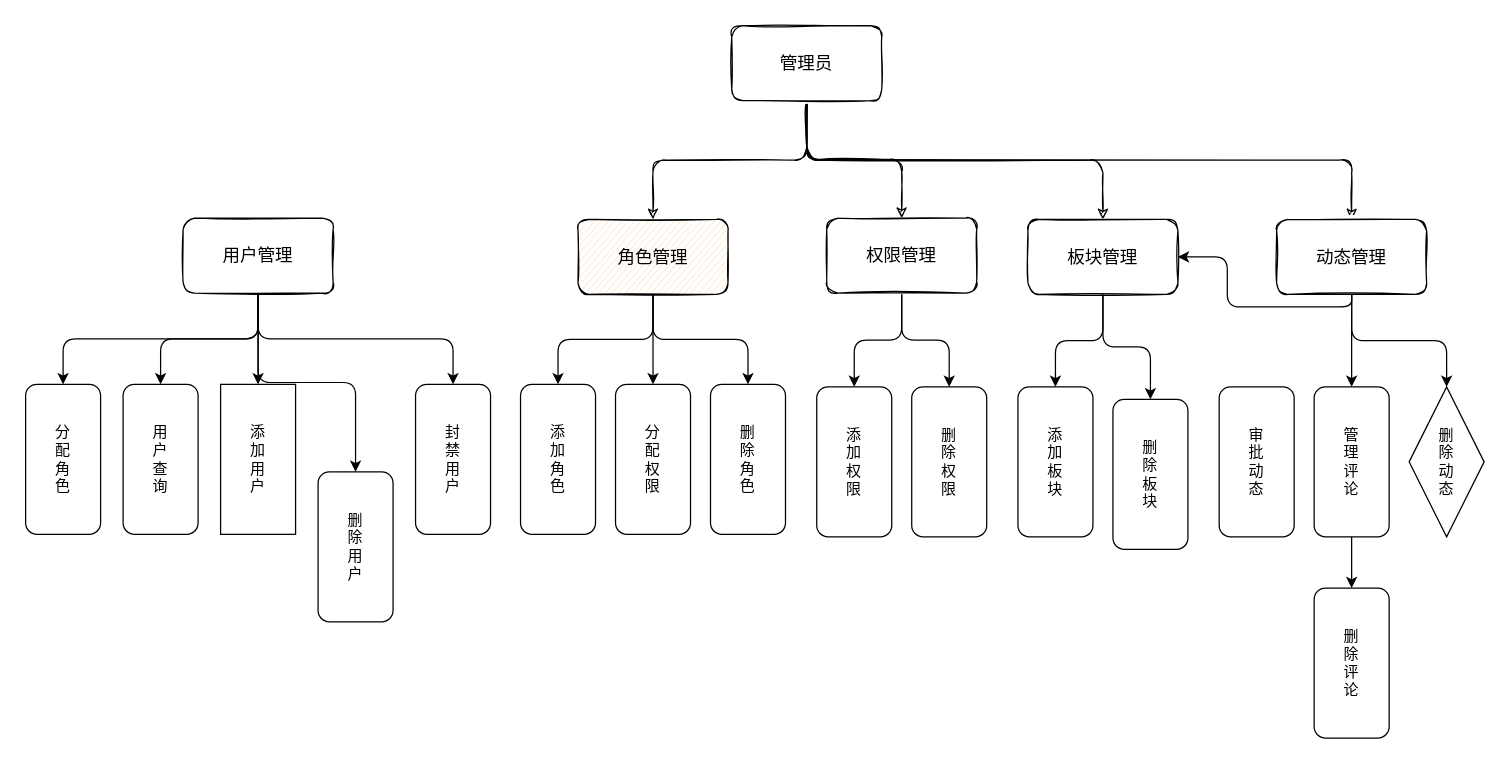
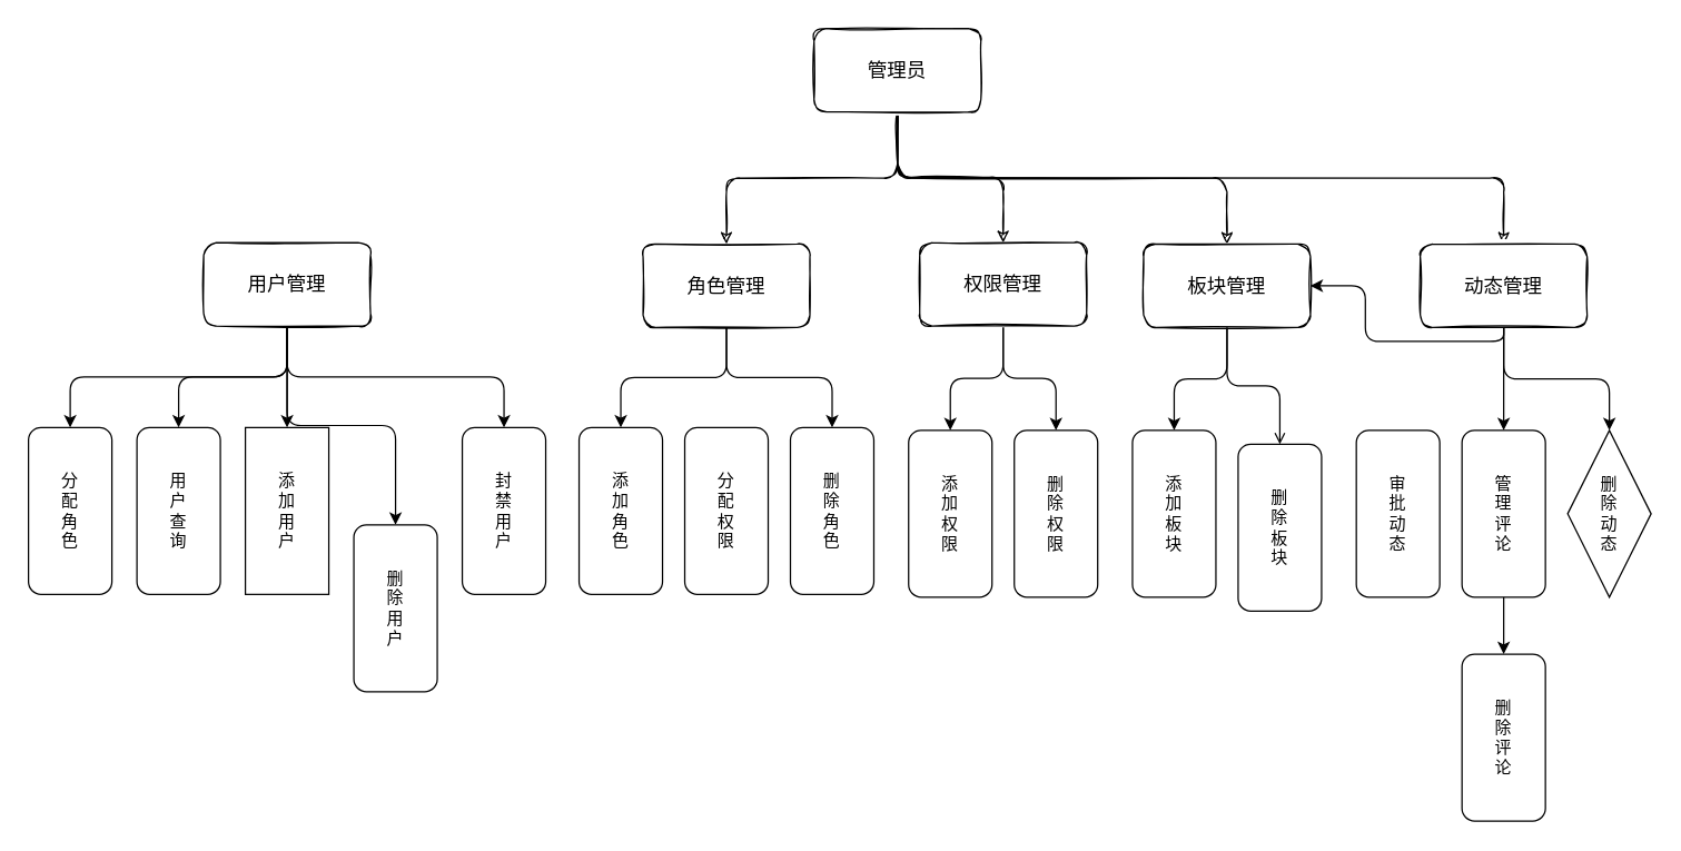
- <mxCell id="16" value="角色管理" style="whiteSpace=wrap;html=1;rounded=1;sketch=1;fontSize=14;fillColor=#ffe6cc;" parent="1" vertex="1"><mxGeometry x="462" y="175" width="120" height="60" as="geometry" /></mxCell>
+ <mxCell id="16" value="角色管理" style="whiteSpace=wrap;html=1;rounded=1;sketch=1;fontSize=14;" parent="1" vertex="1"><mxGeometry x="462" y="175" width="120" height="60" as="geometry" /></mxCell>
- <mxCell id="14" style="edgeStyle=orthogonalEdgeStyle;html=1;exitX=0.5;exitY=1;exitDx=0;exitDy=0;" edge="1" parent="1" source="16" target="32"><mxGeometry relative="1" as="geometry" /></mxCell>
- <mxCell id="21" style="edgeStyle=orthogonalEdgeStyle;html=1;exitX=0.5;exitY=1;exitDx=0;exitDy=0;entryX=0;entryY=0.5;entryDx=0;entryDy=0;" edge="1" parent="1" source="22" target="37"><mxGeometry relative="1" as="geometry" /></mxCell>
+ <mxCell id="21" style="edgeStyle=orthogonalEdgeStyle;html=1;exitX=0.5;exitY=1;exitDx=0;exitDy=0;entryX=0;entryY=0.5;entryDx=0;entryDy=0;endArrow=open;" edge="1" parent="1" source="22" target="37"><mxGeometry relative="1" as="geometry" /></mxCell>
